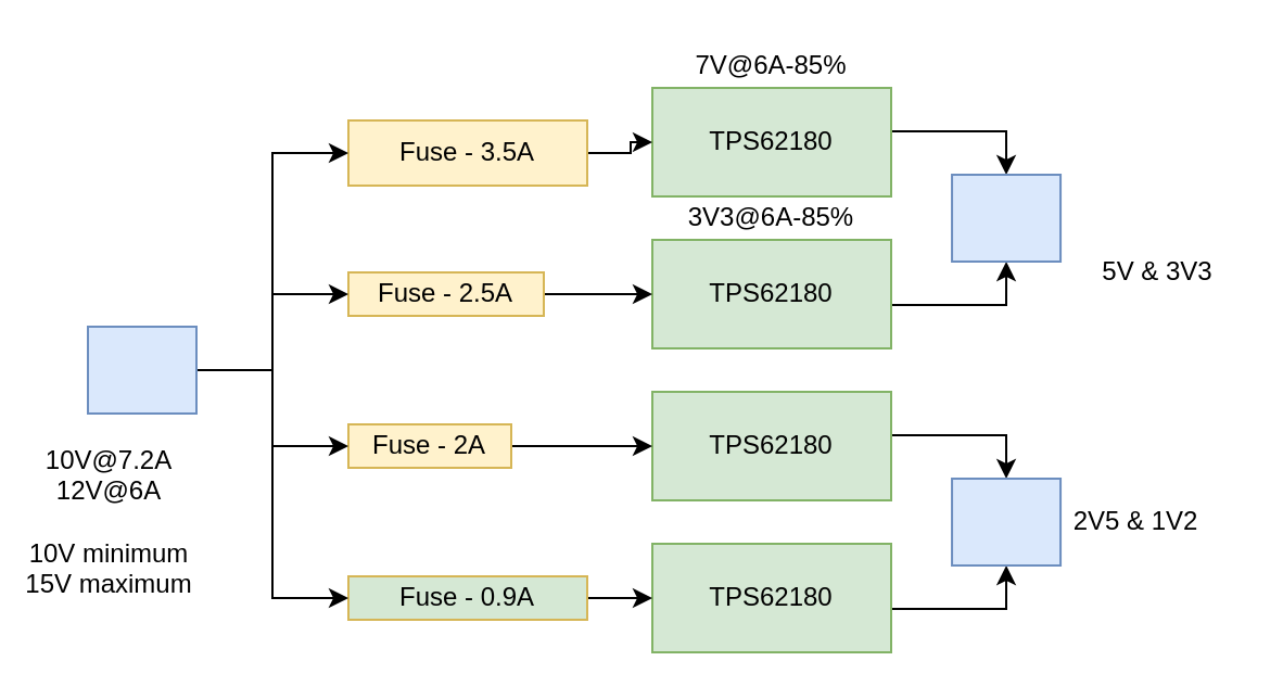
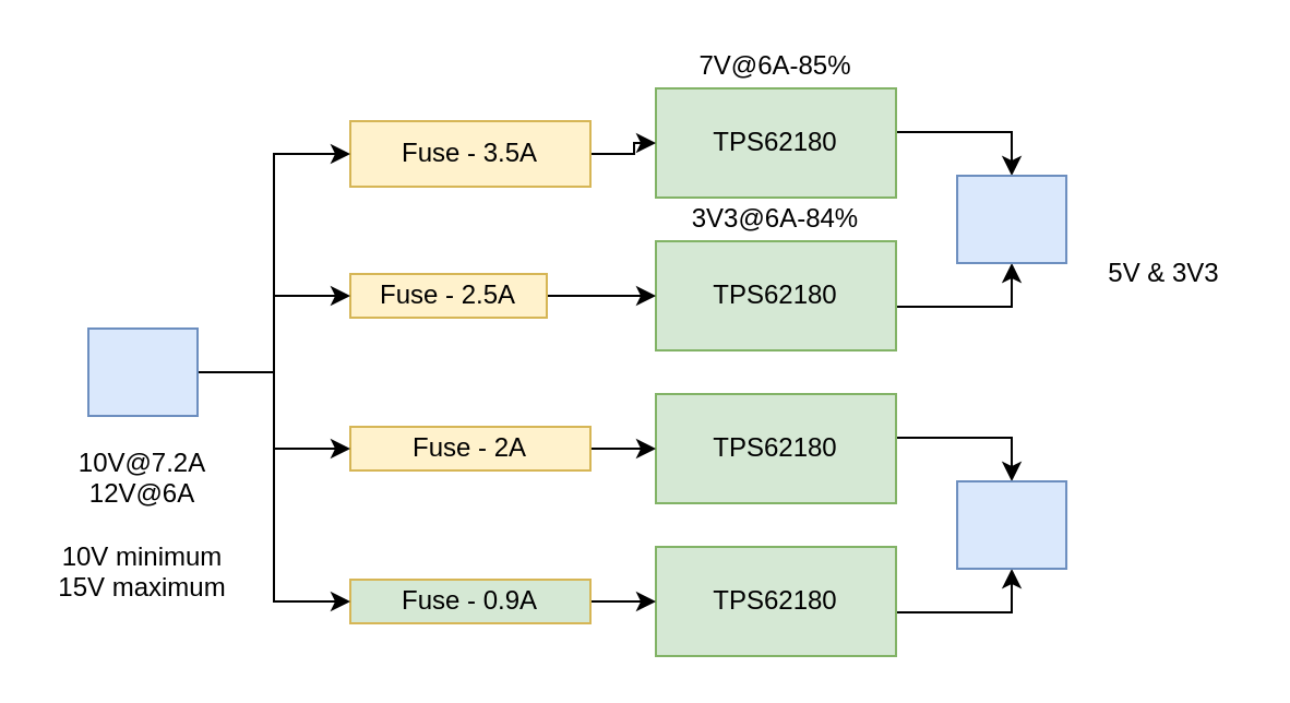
- <mxCell id="11" value="3V3@6A-85%" style="text;html=1;strokeColor=none;fillColor=none;align=center;verticalAlign=middle;whiteSpace=wrap;rounded=0;" vertex="1" parent="1"><mxGeometry x="296" y="90" width="118" height="20" as="geometry" /></mxCell>
+ <mxCell id="11" value="3V3@6A-84%" style="text;html=1;strokeColor=none;fillColor=none;align=center;verticalAlign=middle;whiteSpace=wrap;rounded=0;" vertex="1" parent="1"><mxGeometry x="296" y="90" width="118" height="20" as="geometry" /></mxCell>
- <mxCell id="15" value="Fuse - 2A" style="rounded=0;whiteSpace=wrap;html=1;fillColor=#fff2cc;strokeColor=#d6b656;" vertex="1" parent="1"><mxGeometry x="160" y="195" width="75" height="20" as="geometry" /></mxCell>
+ <mxCell id="15" value="Fuse - 2A" style="rounded=0;whiteSpace=wrap;html=1;fillColor=#fff2cc;strokeColor=#d6b656;" vertex="1" parent="1"><mxGeometry x="160" y="195" width="110" height="20" as="geometry" /></mxCell>
- <mxCell id="24" value="10V@7.2A&lt;br&gt;12V@6A&lt;br&gt;&lt;br&gt;10V minimum&lt;br style=&quot;border-color: var(--border-color);&quot;&gt;15V maximum" style="text;html=1;strokeColor=none;fillColor=none;align=center;verticalAlign=middle;whiteSpace=wrap;rounded=0;" vertex="1" parent="1"><mxGeometry x="5.01" y="200.5" width="90" height="79" as="geometry" /></mxCell>
+ <mxCell id="24" value="10V@7.2A&lt;br&gt;12V@6A&lt;br&gt;&lt;br&gt;10V minimum&lt;br style=&quot;border-color: var(--border-color);&quot;&gt;15V maximum" style="text;html=1;strokeColor=none;fillColor=none;align=center;verticalAlign=middle;whiteSpace=wrap;rounded=0;" vertex="1" parent="1"><mxGeometry x="20.01" y="200.5" width="90" height="79" as="geometry" /></mxCell>
- <mxCell id="32" value="2V5 &amp;amp; 1V2" style="text;html=1;strokeColor=none;fillColor=none;align=center;verticalAlign=middle;whiteSpace=wrap;rounded=0;" vertex="1" parent="1"><mxGeometry x="488.03" y="230" width="70" height="20" as="geometry" /></mxCell>
